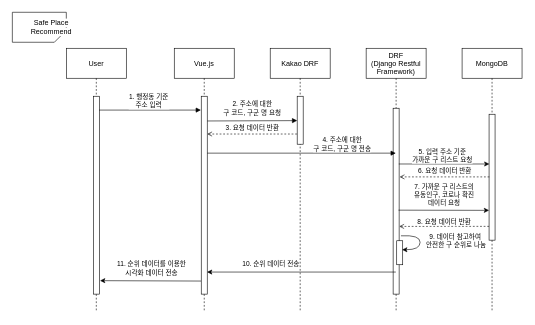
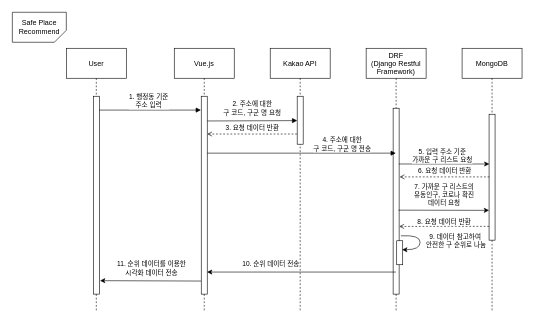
- <mxCell id="21" value="&#10;&#10;&lt;span style=&quot;color: rgb(0, 0, 0); font-family: helvetica; font-size: 12px; font-style: normal; font-weight: 400; letter-spacing: normal; text-align: center; text-indent: 0px; text-transform: none; word-spacing: 0px; background-color: rgb(255, 255, 255); display: inline; float: none;&quot;&gt;Safe Place&lt;/span&gt;&lt;br style=&quot;color: rgb(0, 0, 0); font-family: helvetica; font-size: 12px; font-style: normal; font-weight: 400; letter-spacing: normal; text-align: center; text-indent: 0px; text-transform: none; word-spacing: 0px;&quot;&gt;&lt;span style=&quot;color: rgb(0, 0, 0); font-family: helvetica; font-size: 12px; font-style: normal; font-weight: 400; letter-spacing: normal; text-align: center; text-indent: 0px; text-transform: none; word-spacing: 0px; background-color: rgb(255, 255, 255); display: inline; float: none;&quot;&gt;Recommend&lt;/span&gt;&#10;&#10;" style="text;html=1;strokeColor=none;fillColor=none;align=center;verticalAlign=middle;whiteSpace=wrap;rounded=0;" vertex="1" parent="1"><mxGeometry x="65" y="30" width="40" height="30" as="geometry" /></mxCell>
+ <mxCell id="21" value="&#10;&#10;&lt;span style=&quot;color: rgb(0, 0, 0); font-family: helvetica; font-size: 12px; font-style: normal; font-weight: 400; letter-spacing: normal; text-align: center; text-indent: 0px; text-transform: none; word-spacing: 0px; background-color: rgb(255, 255, 255); display: inline; float: none;&quot;&gt;Safe Place&lt;/span&gt;&lt;br style=&quot;color: rgb(0, 0, 0); font-family: helvetica; font-size: 12px; font-style: normal; font-weight: 400; letter-spacing: normal; text-align: center; text-indent: 0px; text-transform: none; word-spacing: 0px;&quot;&gt;&lt;span style=&quot;color: rgb(0, 0, 0); font-family: helvetica; font-size: 12px; font-style: normal; font-weight: 400; letter-spacing: normal; text-align: center; text-indent: 0px; text-transform: none; word-spacing: 0px; background-color: rgb(255, 255, 255); display: inline; float: none;&quot;&gt;Recommend&lt;/span&gt;&#10;&#10;" style="text;html=1;strokeColor=none;fillColor=none;align=center;verticalAlign=middle;whiteSpace=wrap;rounded=0;" vertex="1" parent="1"><mxGeometry x="45" y="30" width="40" height="30" as="geometry" /></mxCell>
- <mxCell id="22" value="Kakao DRF" style="shape=umlLifeline;perimeter=lifelinePerimeter;container=1;collapsible=0;recursiveResize=0;rounded=0;shadow=0;strokeWidth=1;size=50;" vertex="1" parent="1"><mxGeometry x="450" y="80" width="100" height="440" as="geometry" /></mxCell>
+ <mxCell id="22" value="Kakao API" style="shape=umlLifeline;perimeter=lifelinePerimeter;container=1;collapsible=0;recursiveResize=0;rounded=0;shadow=0;strokeWidth=1;size=50;" vertex="1" parent="1"><mxGeometry x="450" y="80" width="100" height="440" as="geometry" /></mxCell>
